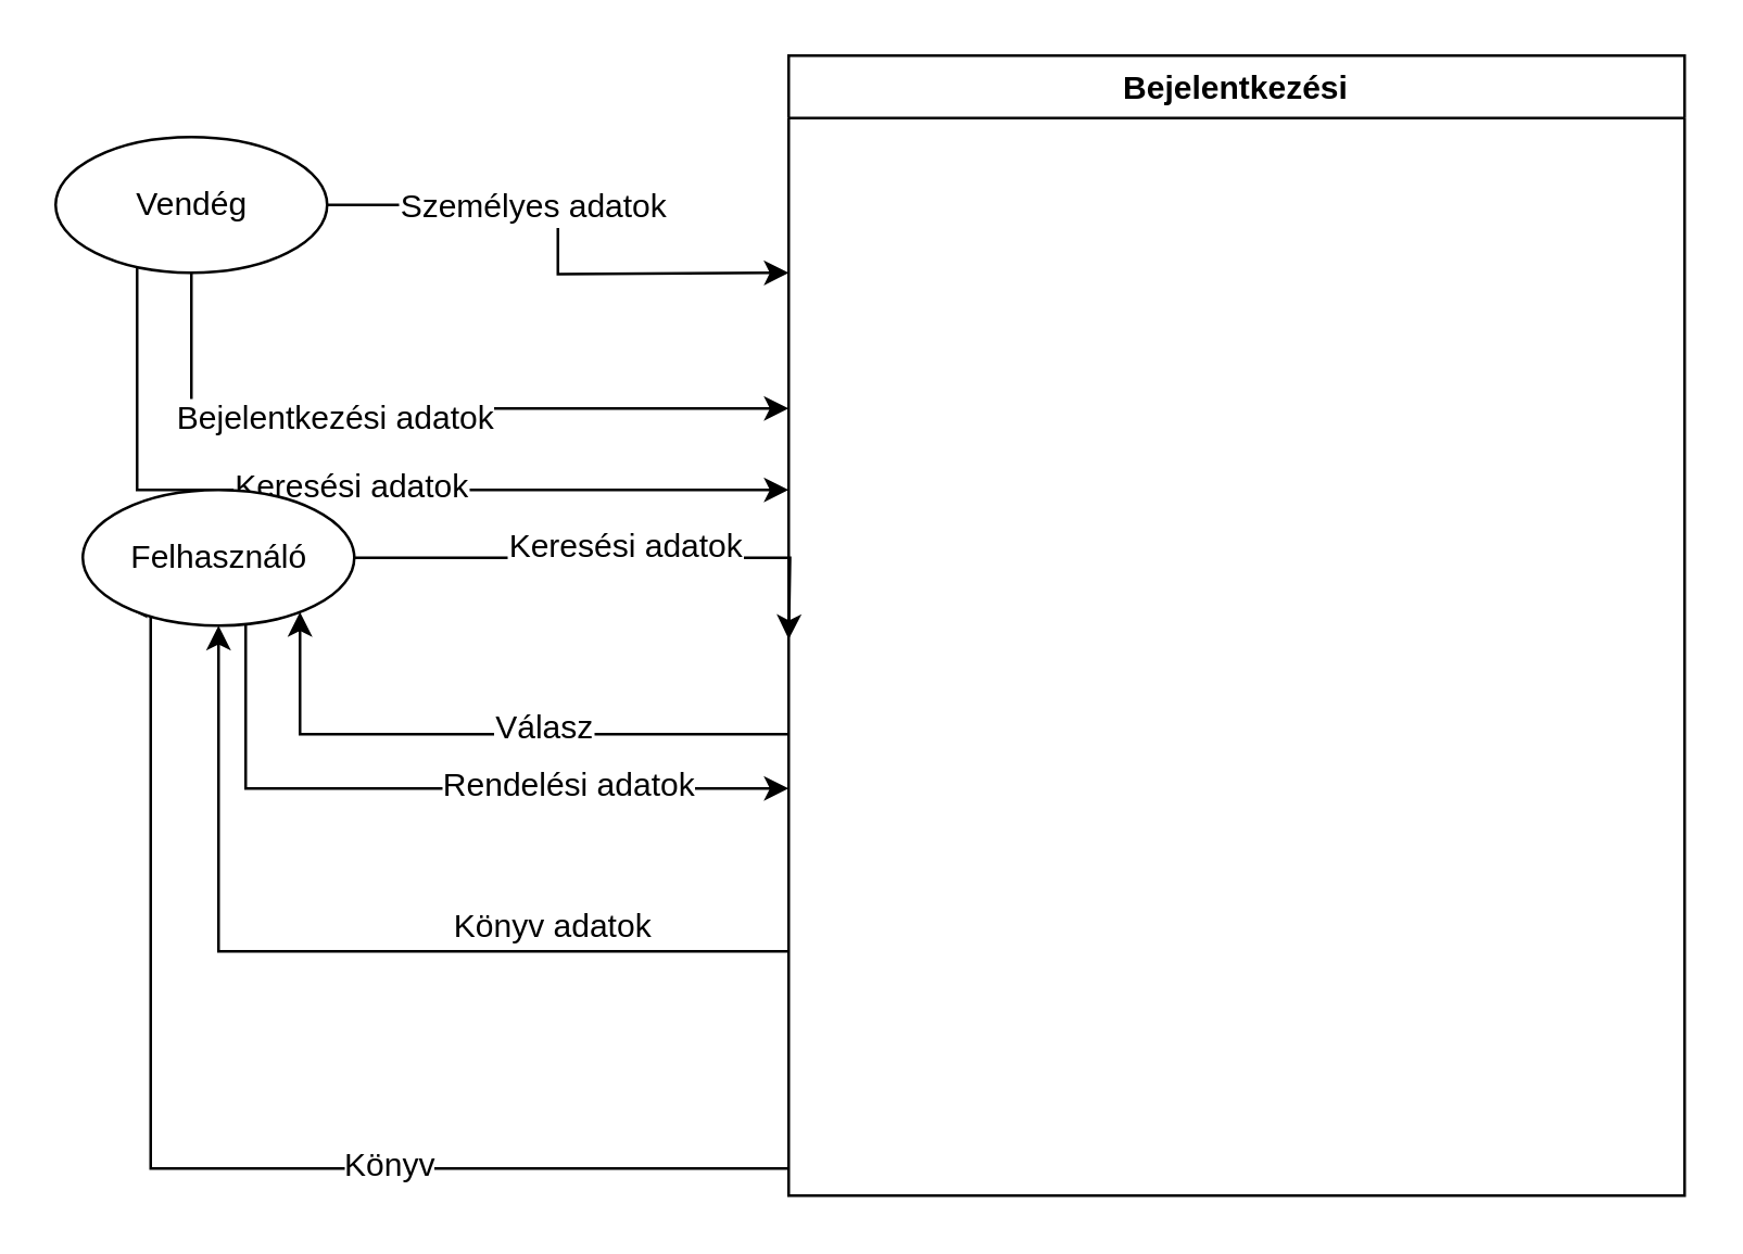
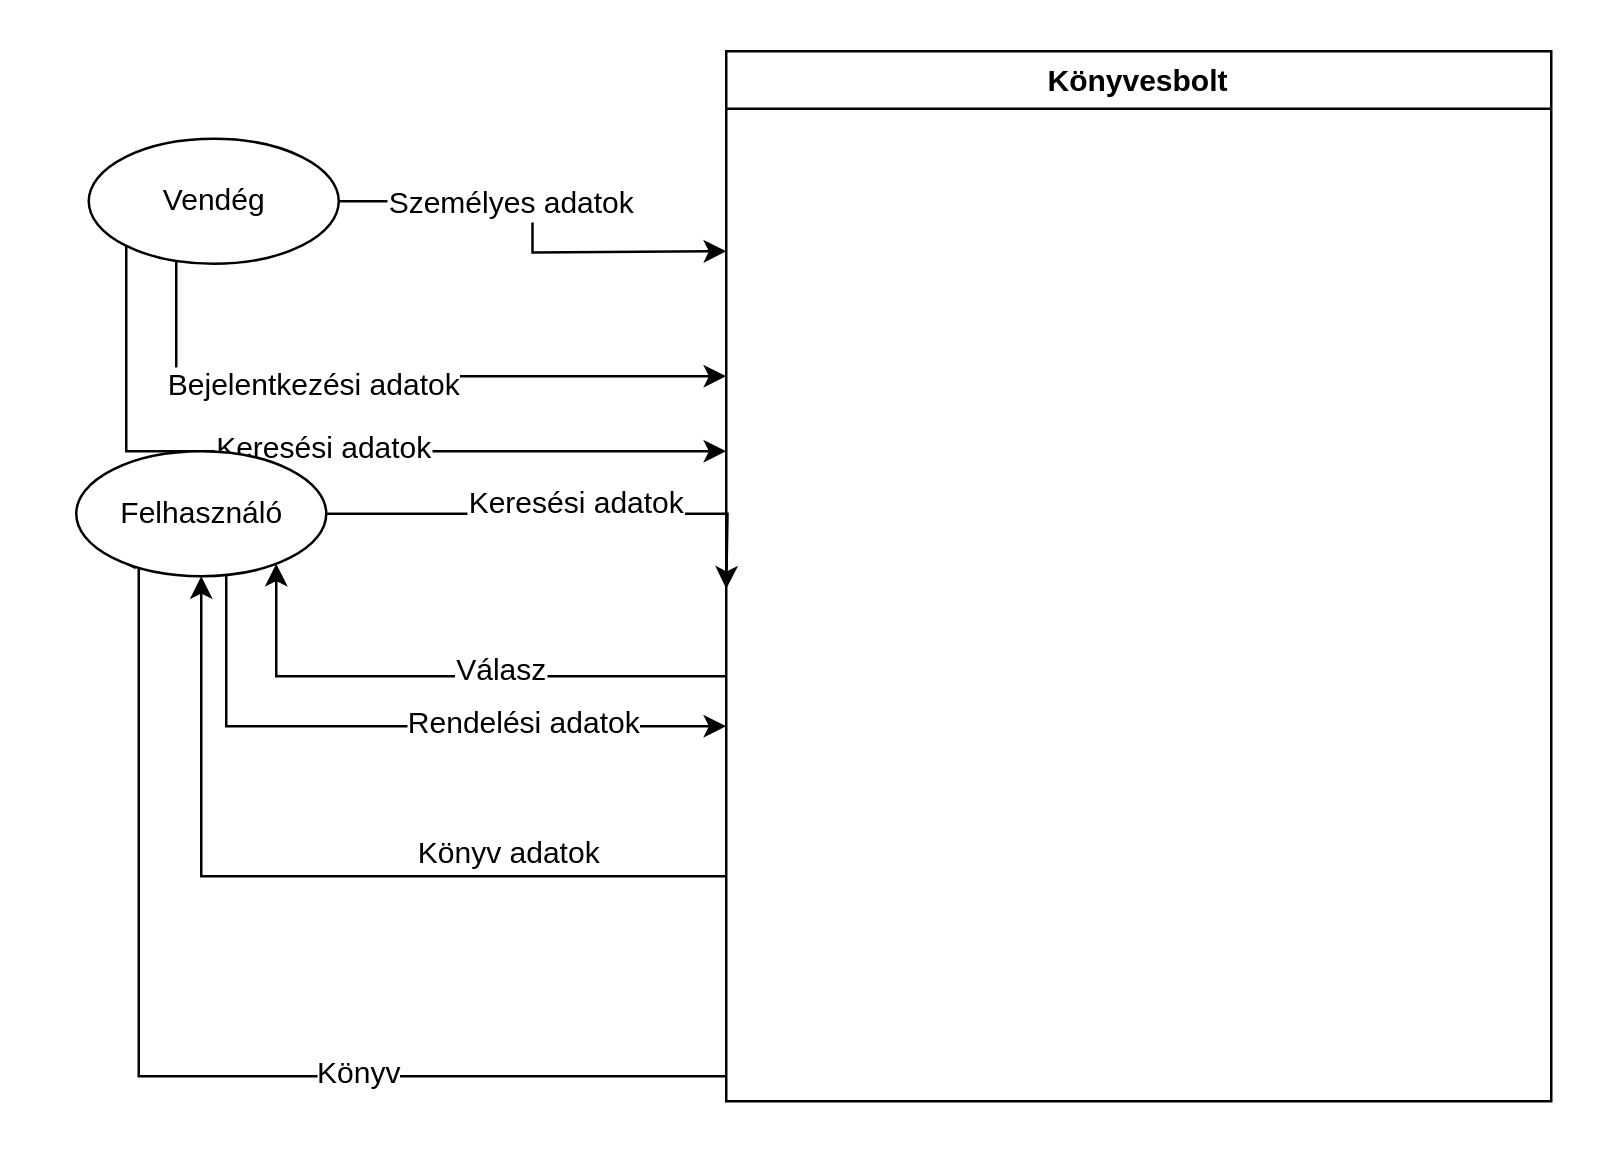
- <mxCell id="2" value="Bejelentkezési" style="swimlane;" vertex="1" parent="1"><mxGeometry x="290" y="20" width="330" height="420" as="geometry" /></mxCell>
+ <mxCell id="2" value="Könyvesbolt" style="swimlane;" vertex="1" parent="1"><mxGeometry x="290" y="20" width="330" height="420" as="geometry" /></mxCell>
- <mxCell id="9" value="Vendég" style="shape=ellipse;html=1;dashed=0;whitespace=wrap;perimeter=ellipsePerimeter;" vertex="1" parent="1"><mxGeometry x="20" y="50" width="100" height="50" as="geometry" /></mxCell>
+ <mxCell id="9" value="Vendég" style="shape=ellipse;html=1;dashed=0;whitespace=wrap;perimeter=ellipsePerimeter;" vertex="1" parent="1"><mxGeometry x="35" y="55" width="100" height="50" as="geometry" /></mxCell>
